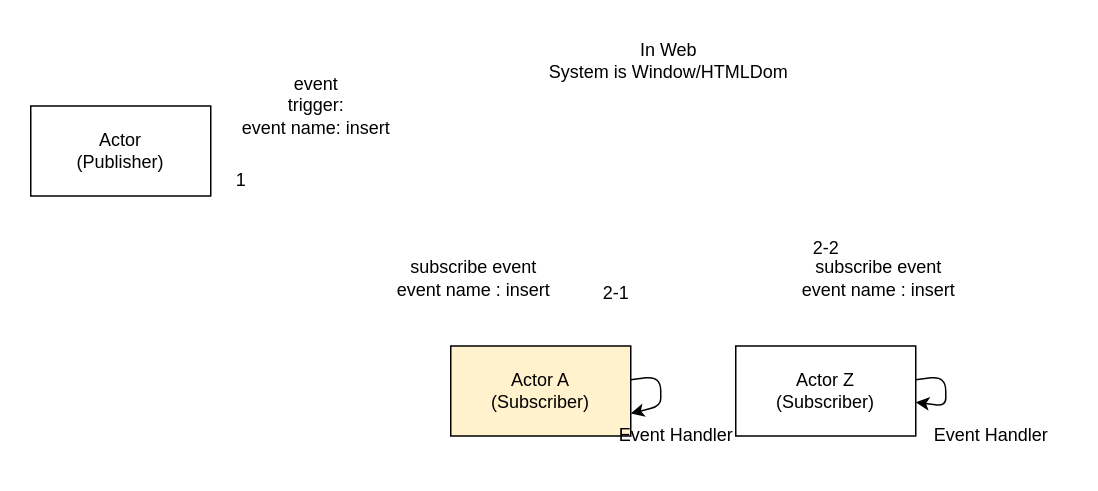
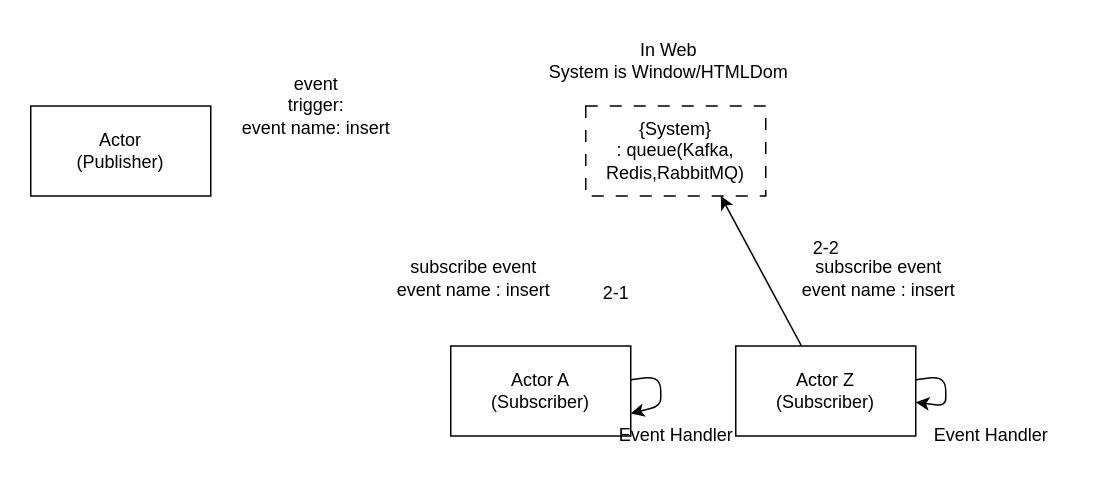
+ <mxCell id="3" value="{System}&lt;br&gt;: queue(Kafka, Redis,RabbitMQ)" style="rounded=0;whiteSpace=wrap;html=1;dashed=1;dashPattern=8 8;" vertex="1" parent="1"><mxGeometry x="390" y="70" width="120" height="60" as="geometry" /></mxCell>
- <mxCell id="14" value="1" style="text;html=1;align=center;verticalAlign=middle;resizable=0;points=[];autosize=1;strokeColor=none;fillColor=none;" vertex="1" parent="1"><mxGeometry x="145" y="105" width="30" height="30" as="geometry" /></mxCell>
+ <mxCell id="6" style="edgeStyle=none;html=1;entryX=0.75;entryY=1;entryDx=0;entryDy=0;" edge="1" parent="1" source="7" target="3"><mxGeometry relative="1" as="geometry" /></mxCell>
- <mxCell id="5" value="Actor A&lt;br&gt;(Subscriber)" style="rounded=0;whiteSpace=wrap;html=1;fillColor=#fff2cc;" vertex="1" parent="1"><mxGeometry x="300" y="230" width="120" height="60" as="geometry" /></mxCell>
+ <mxCell id="5" value="Actor A&lt;br&gt;(Subscriber)" style="rounded=0;whiteSpace=wrap;html=1;" vertex="1" parent="1"><mxGeometry x="300" y="230" width="120" height="60" as="geometry" /></mxCell>
